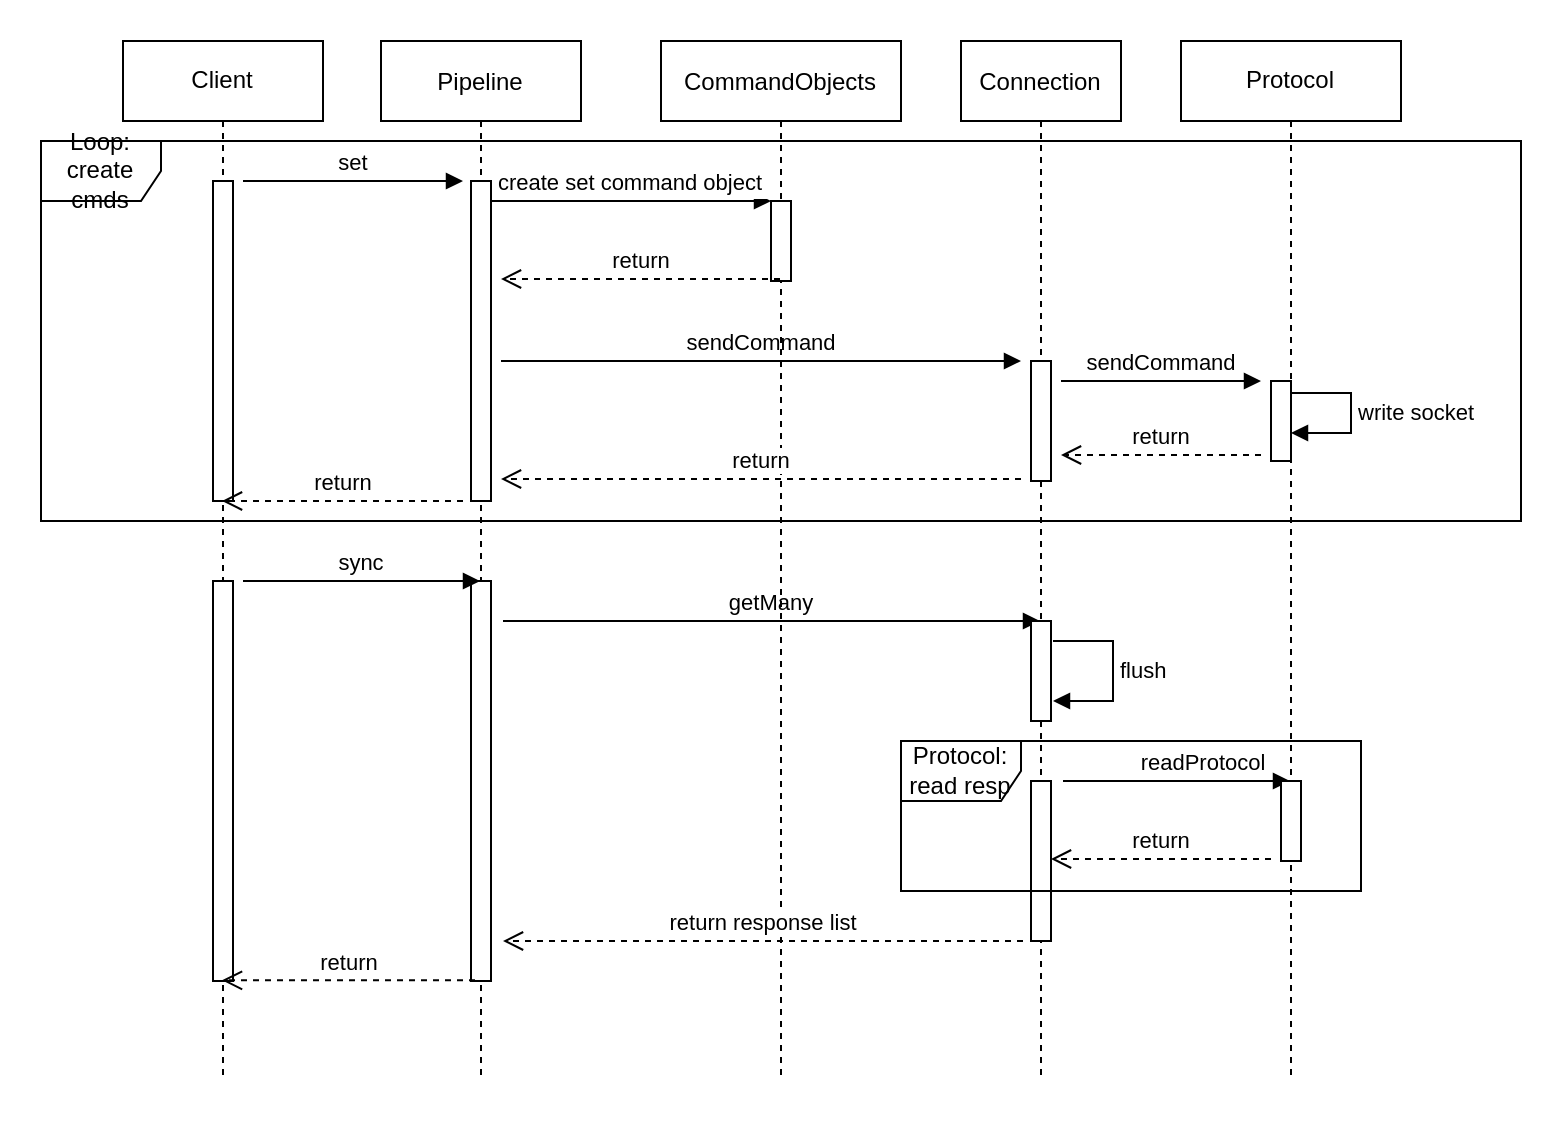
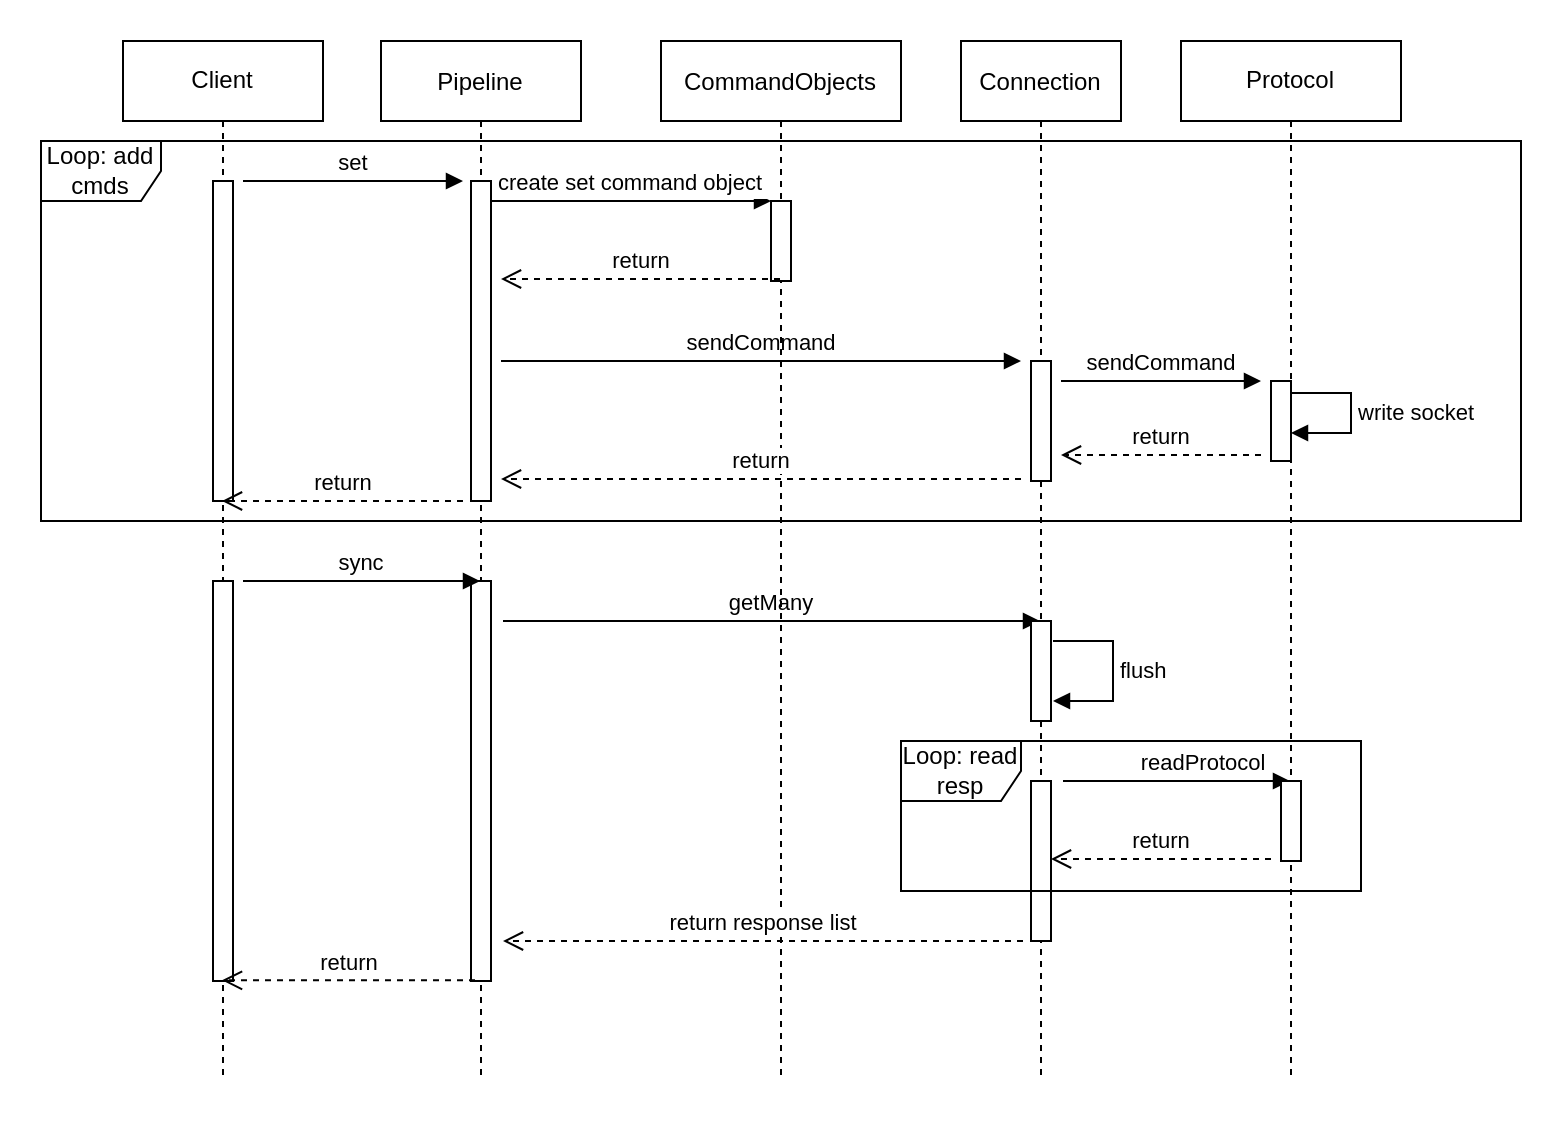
- <mxCell id="32" value="Loop: create cmds" style="shape=umlFrame;whiteSpace=wrap;html=1;" vertex="1" parent="1"><mxGeometry x="20" y="70" width="740" height="190" as="geometry" /></mxCell>
+ <mxCell id="32" value="Loop: add cmds" style="shape=umlFrame;whiteSpace=wrap;html=1;" vertex="1" parent="1"><mxGeometry x="20" y="70" width="740" height="190" as="geometry" /></mxCell>
- <mxCell id="33" value="Protocol: read resp" style="shape=umlFrame;whiteSpace=wrap;html=1;" vertex="1" parent="1"><mxGeometry x="450" y="370" width="230" height="75" as="geometry" /></mxCell>
+ <mxCell id="33" value="Loop: read resp" style="shape=umlFrame;whiteSpace=wrap;html=1;" vertex="1" parent="1"><mxGeometry x="450" y="370" width="230" height="75" as="geometry" /></mxCell>
